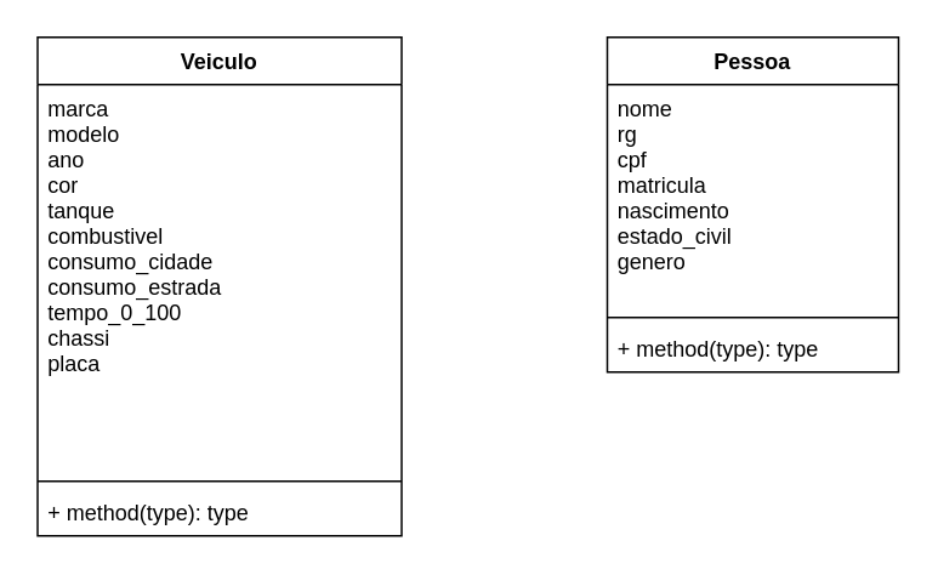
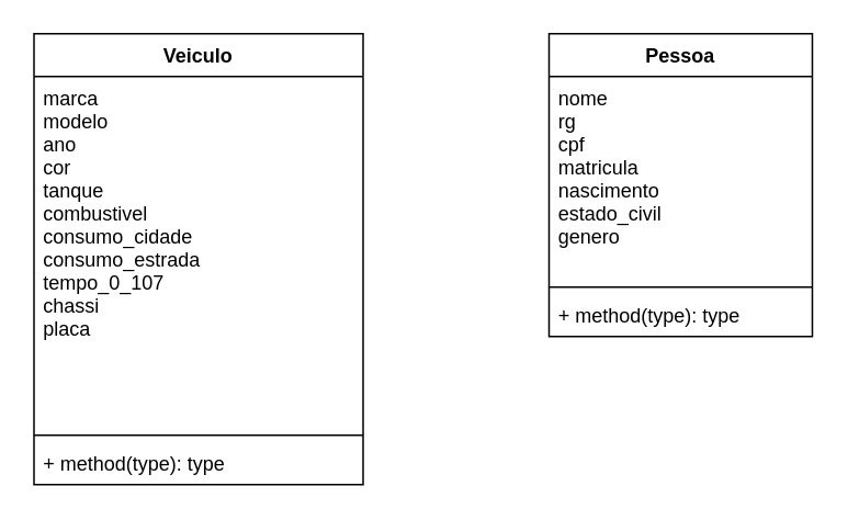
- <mxCell id="3" value="marca&#10;modelo&#10;ano&#10;cor&#10;tanque&#10;combustivel&#10;consumo_cidade&#10;consumo_estrada&#10;tempo_0_100&#10;chassi&#10;placa&#10;&#10;&#10;&#10;&#10;&#10;&#10;" style="text;strokeColor=none;fillColor=none;align=left;verticalAlign=top;spacingLeft=4;spacingRight=4;overflow=hidden;rotatable=0;points=[[0,0.5],[1,0.5]];portConstraint=eastwest;" parent="2" vertex="1"><mxGeometry y="26" width="200" height="214" as="geometry" /></mxCell>
+ <mxCell id="3" value="marca&#10;modelo&#10;ano&#10;cor&#10;tanque&#10;combustivel&#10;consumo_cidade&#10;consumo_estrada&#10;tempo_0_107&#10;chassi&#10;placa&#10;&#10;&#10;&#10;&#10;&#10;&#10;" style="text;strokeColor=none;fillColor=none;align=left;verticalAlign=top;spacingLeft=4;spacingRight=4;overflow=hidden;rotatable=0;points=[[0,0.5],[1,0.5]];portConstraint=eastwest;" parent="2" vertex="1"><mxGeometry y="26" width="200" height="214" as="geometry" /></mxCell>
